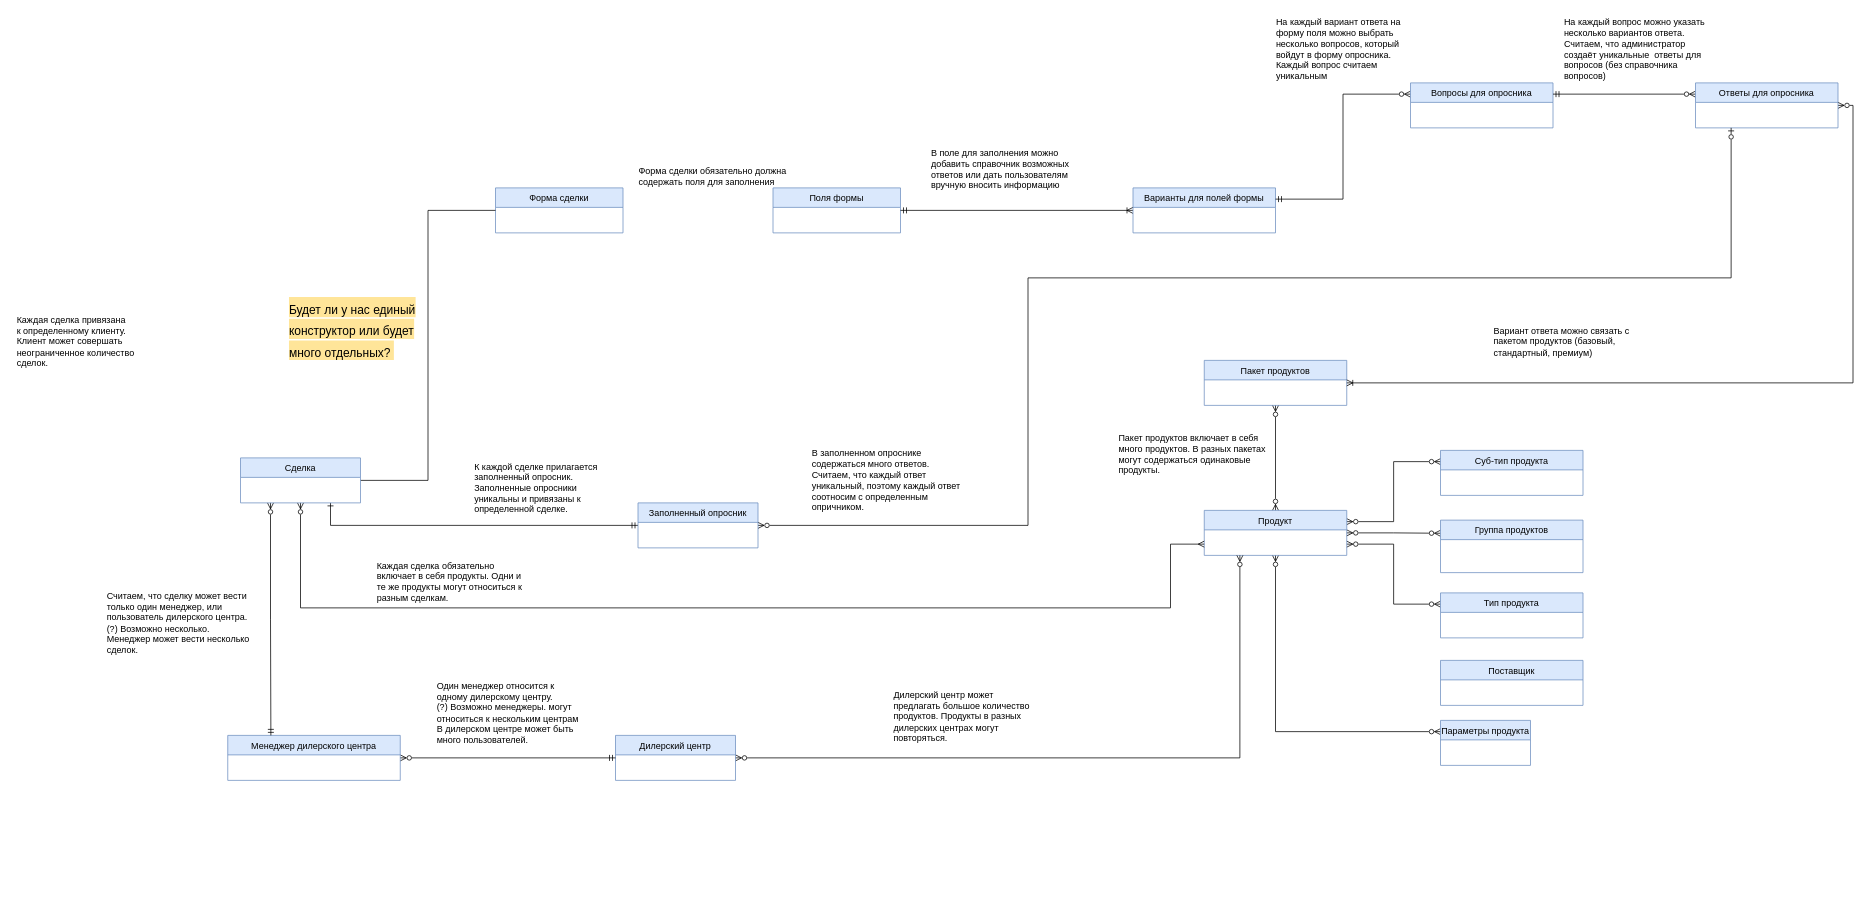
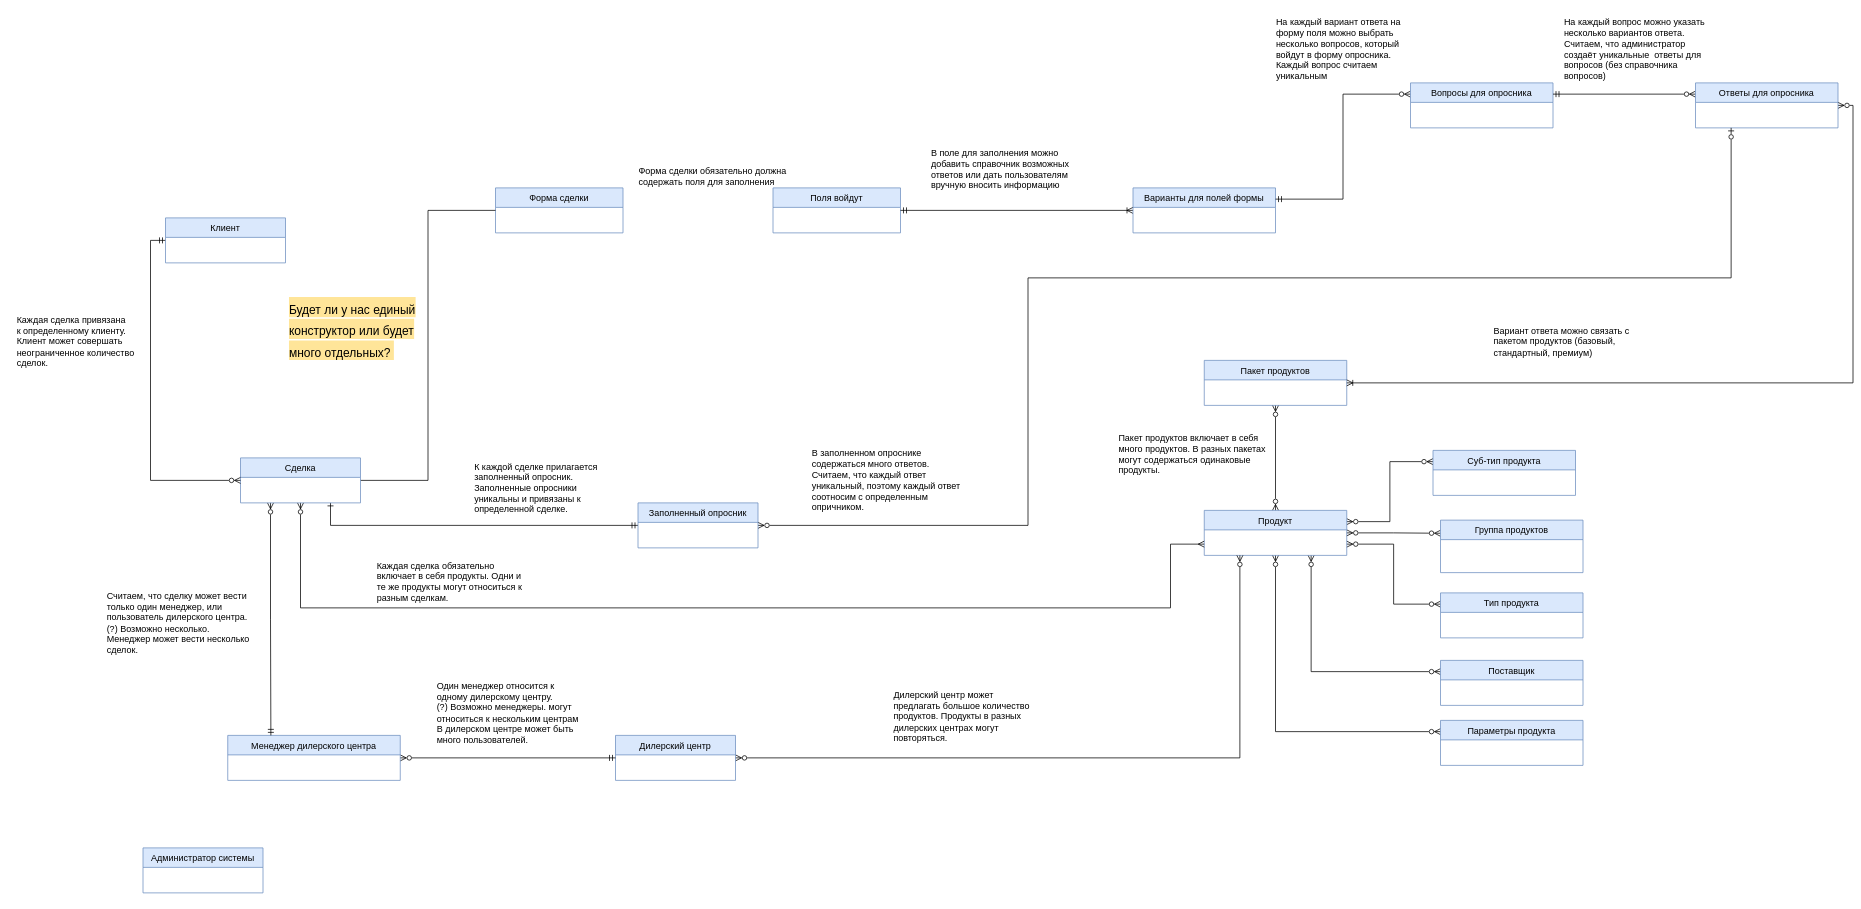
- <mxCell id="14" value="Поля формы" style="swimlane;fontStyle=0;align=center;verticalAlign=top;childLayout=stackLayout;horizontal=1;startSize=26;horizontalStack=0;resizeParent=1;resizeLast=0;collapsible=1;marginBottom=0;rounded=0;shadow=0;strokeWidth=1;fillColor=#dae8fc;strokeColor=#6c8ebf;" vertex="1" parent="1"><mxGeometry x="1030" y="250" width="170" height="60" as="geometry"><mxRectangle x="340" y="380" width="170" height="26" as="alternateBounds" /></mxGeometry></mxCell>
+ <mxCell id="14" value="Поля войдут" style="swimlane;fontStyle=0;align=center;verticalAlign=top;childLayout=stackLayout;horizontal=1;startSize=26;horizontalStack=0;resizeParent=1;resizeLast=0;collapsible=1;marginBottom=0;rounded=0;shadow=0;strokeWidth=1;fillColor=#dae8fc;strokeColor=#6c8ebf;" vertex="1" parent="1"><mxGeometry x="1030" y="250" width="170" height="60" as="geometry"><mxRectangle x="340" y="380" width="170" height="26" as="alternateBounds" /></mxGeometry></mxCell>
+ <mxCell id="47" value="Клиент" style="swimlane;fontStyle=0;align=center;verticalAlign=top;childLayout=stackLayout;horizontal=1;startSize=26;horizontalStack=0;resizeParent=1;resizeLast=0;collapsible=1;marginBottom=0;rounded=0;shadow=0;strokeWidth=1;fillColor=#dae8fc;strokeColor=#6c8ebf;" vertex="1" parent="1"><mxGeometry x="220" y="290" width="160" height="60" as="geometry"><mxRectangle x="340" y="380" width="170" height="26" as="alternateBounds" /></mxGeometry></mxCell>
+ <mxCell id="46" value="" style="edgeStyle=orthogonalEdgeStyle;rounded=0;orthogonalLoop=1;jettySize=auto;html=1;exitX=0;exitY=0.5;exitDx=0;exitDy=0;entryX=0;entryY=0.5;entryDx=0;entryDy=0;startArrow=ERmandOne;startFill=0;endArrow=ERzeroToMany;endFill=0;labelPosition=left;verticalLabelPosition=middle;align=right;verticalAlign=middle;" edge="1" parent="1" source="47" target="43"><mxGeometry x="0.005" relative="1" as="geometry"><mxPoint as="offset" /><mxPoint x="160" y="772.5" as="targetPoint" /></mxGeometry></mxCell>
- <mxCell id="30" value="Суб-тип продукта" style="swimlane;fontStyle=0;align=center;verticalAlign=top;childLayout=stackLayout;horizontal=1;startSize=26;horizontalStack=0;resizeParent=1;resizeLast=0;collapsible=1;marginBottom=0;rounded=0;shadow=0;strokeWidth=1;fillColor=#dae8fc;strokeColor=#6c8ebf;" vertex="1" parent="1"><mxGeometry x="1920" y="600" width="190" height="60" as="geometry"><mxRectangle x="340" y="380" width="170" height="26" as="alternateBounds" /></mxGeometry></mxCell>
+ <mxCell id="30" value="Суб-тип продукта" style="swimlane;fontStyle=0;align=center;verticalAlign=top;childLayout=stackLayout;horizontal=1;startSize=26;horizontalStack=0;resizeParent=1;resizeLast=0;collapsible=1;marginBottom=0;rounded=0;shadow=0;strokeWidth=1;fillColor=#dae8fc;strokeColor=#6c8ebf;" vertex="1" parent="1"><mxGeometry x="1910" y="600" width="190" height="60" as="geometry"><mxRectangle x="340" y="380" width="170" height="26" as="alternateBounds" /></mxGeometry></mxCell>
+ <mxCell id="22" style="edgeStyle=orthogonalEdgeStyle;rounded=0;orthogonalLoop=1;jettySize=auto;html=1;exitX=0.75;exitY=1;exitDx=0;exitDy=0;entryX=0;entryY=0.25;entryDx=0;entryDy=0;fontSize=16;startArrow=ERzeroToMany;startFill=0;endArrow=ERzeroToMany;endFill=0;" edge="1" parent="1" source="24" target="33"><mxGeometry relative="1" as="geometry" /></mxCell>
- <mxCell id="34" value="Параметры продукта" style="swimlane;fontStyle=0;align=center;verticalAlign=top;childLayout=stackLayout;horizontal=1;startSize=26;horizontalStack=0;resizeParent=1;resizeLast=0;collapsible=1;marginBottom=0;rounded=0;shadow=0;strokeWidth=1;fillColor=#dae8fc;strokeColor=#6c8ebf;" vertex="1" parent="1"><mxGeometry x="1920" y="960" width="120" height="60" as="geometry"><mxRectangle x="340" y="380" width="170" height="26" as="alternateBounds" /></mxGeometry></mxCell>
+ <mxCell id="34" value="Параметры продукта" style="swimlane;fontStyle=0;align=center;verticalAlign=top;childLayout=stackLayout;horizontal=1;startSize=26;horizontalStack=0;resizeParent=1;resizeLast=0;collapsible=1;marginBottom=0;rounded=0;shadow=0;strokeWidth=1;fillColor=#dae8fc;strokeColor=#6c8ebf;" vertex="1" parent="1"><mxGeometry x="1920" y="960" width="190" height="60" as="geometry"><mxRectangle x="340" y="380" width="170" height="26" as="alternateBounds" /></mxGeometry></mxCell>
+ <mxCell id="8" value="Администратор системы" style="swimlane;fontStyle=0;align=center;verticalAlign=top;childLayout=stackLayout;horizontal=1;startSize=26;horizontalStack=0;resizeParent=1;resizeLast=0;collapsible=1;marginBottom=0;rounded=0;shadow=0;strokeWidth=1;fillColor=#dae8fc;strokeColor=#6c8ebf;" vertex="1" parent="1"><mxGeometry x="190" y="1130" width="160" height="60" as="geometry"><mxRectangle x="340" y="380" width="170" height="26" as="alternateBounds" /></mxGeometry></mxCell>
